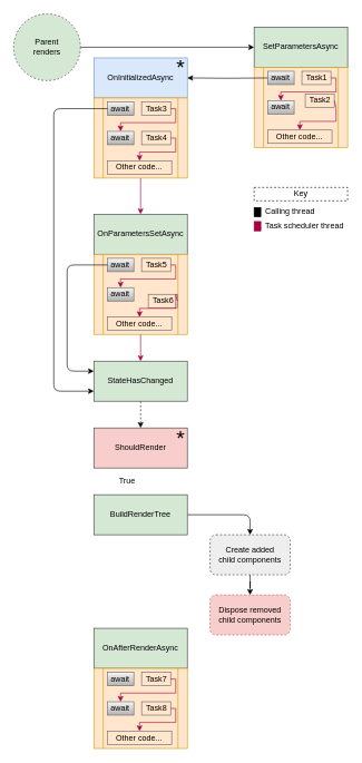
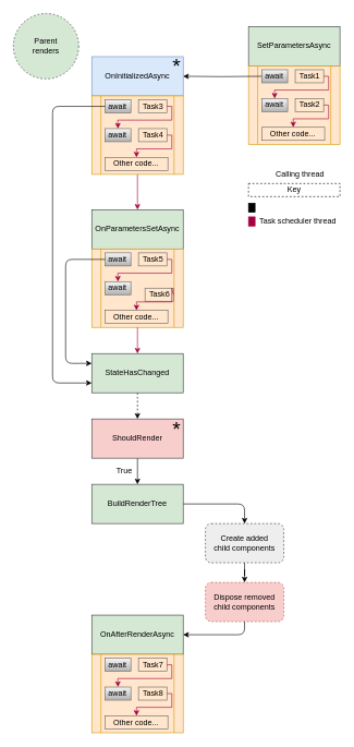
- <mxCell id="3" style="edgeStyle=orthogonalEdgeStyle;rounded=0;orthogonalLoop=1;jettySize=auto;html=1;entryX=0;entryY=0.5;entryDx=0;entryDy=0;strokeColor=#000000;exitX=1;exitY=0.5;exitDx=0;exitDy=0;" parent="1" source="4" target="2" edge="1"><mxGeometry relative="1" as="geometry"><mxPoint x="323" y="70" as="sourcePoint" /></mxGeometry></mxCell>
- <mxCell id="31" value="Task2" style="text;html=1;strokeColor=#666666;align=center;verticalAlign=middle;whiteSpace=wrap;rounded=0;labelBackgroundColor=none;" parent="26" vertex="1"><mxGeometry x="76.533" y="40" width="43.533" height="20" as="geometry" /></mxCell>
+ <mxCell id="31" value="Task2" style="text;html=1;strokeColor=#666666;align=center;verticalAlign=middle;whiteSpace=wrap;rounded=0;labelBackgroundColor=none;" parent="26" vertex="1"><mxGeometry x="71.533" y="50" width="43.533" height="20" as="geometry" /></mxCell>
- <mxCell id="59" value="Calling thread" style="text;html=1;strokeColor=none;fillColor=none;align=left;verticalAlign=middle;whiteSpace=wrap;rounded=0;labelBackgroundColor=none;" parent="1" vertex="1"><mxGeometry x="395" y="309" width="90" height="13" as="geometry" /></mxCell>
+ <mxCell id="59" value="Calling thread" style="text;html=1;strokeColor=none;fillColor=none;align=left;verticalAlign=middle;whiteSpace=wrap;rounded=0;labelBackgroundColor=none;" parent="1" vertex="1"><mxGeometry x="420" y="259" width="90" height="13" as="geometry" /></mxCell>
+ <mxCell id="61" style="edgeStyle=orthogonalEdgeStyle;rounded=0;orthogonalLoop=1;jettySize=auto;html=1;entryX=0.5;entryY=0;entryDx=0;entryDy=0;fontSize=32;" parent="1" source="62" target="63" edge="1"><mxGeometry relative="1" as="geometry" /></mxCell>
+ <mxCell id="12" value="" style="endArrow=classic;html=1;fontSize=12;exitX=0.5;exitY=1;exitDx=0;exitDy=0;entryX=1;entryY=0.5;entryDx=0;entryDy=0;" parent="1" source="9" target="10" edge="1"><mxGeometry width="50" height="50" relative="1" as="geometry"><mxPoint x="644" y="810" as="sourcePoint" /><mxPoint x="694" y="760" as="targetPoint" /><Array as="points"><mxPoint x="374" y="970" /></Array></mxGeometry></mxCell>
